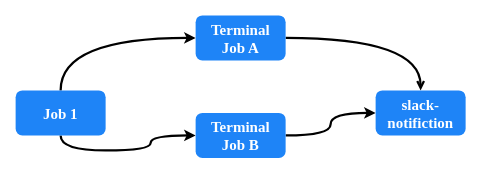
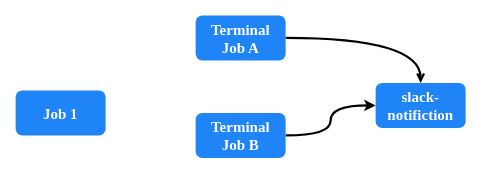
- <mxCell id="2" style="edgeStyle=orthogonalEdgeStyle;rounded=0;orthogonalLoop=1;jettySize=auto;html=1;exitX=0.5;exitY=0;exitDx=0;exitDy=0;entryX=0;entryY=0.5;entryDx=0;entryDy=0;strokeWidth=3;curved=1;" edge="1" parent="1" source="4" target="6"><mxGeometry relative="1" as="geometry" /></mxCell>
- <mxCell id="9" value="&lt;font style=&quot;font-size: 20px;&quot; color=&quot;#ffffff&quot; face=&quot;Ubuntu&quot;&gt;&lt;b&gt;slack-notifiction&lt;/b&gt;&lt;/font&gt;" style="rounded=1;whiteSpace=wrap;html=1;strokeColor=none;fillColor=#1E84F7;" vertex="1" parent="1"><mxGeometry x="500" y="120" width="120" height="60" as="geometry" /></mxCell>
+ <mxCell id="9" value="&lt;font style=&quot;font-size: 20px;&quot; color=&quot;#ffffff&quot; face=&quot;Ubuntu&quot;&gt;&lt;b&gt;slack-notifiction&lt;/b&gt;&lt;/font&gt;" style="rounded=1;whiteSpace=wrap;html=1;strokeColor=none;fillColor=#1E84F7;" vertex="1" parent="1"><mxGeometry x="500" y="110" width="120" height="60" as="geometry" /></mxCell>
- <mxCell id="3" style="edgeStyle=orthogonalEdgeStyle;rounded=0;orthogonalLoop=1;jettySize=auto;html=1;exitX=0.5;exitY=1;exitDx=0;exitDy=0;entryX=0;entryY=0.5;entryDx=0;entryDy=0;strokeWidth=3;curved=1;" edge="1" parent="1" source="4" target="8"><mxGeometry relative="1" as="geometry" /></mxCell>
